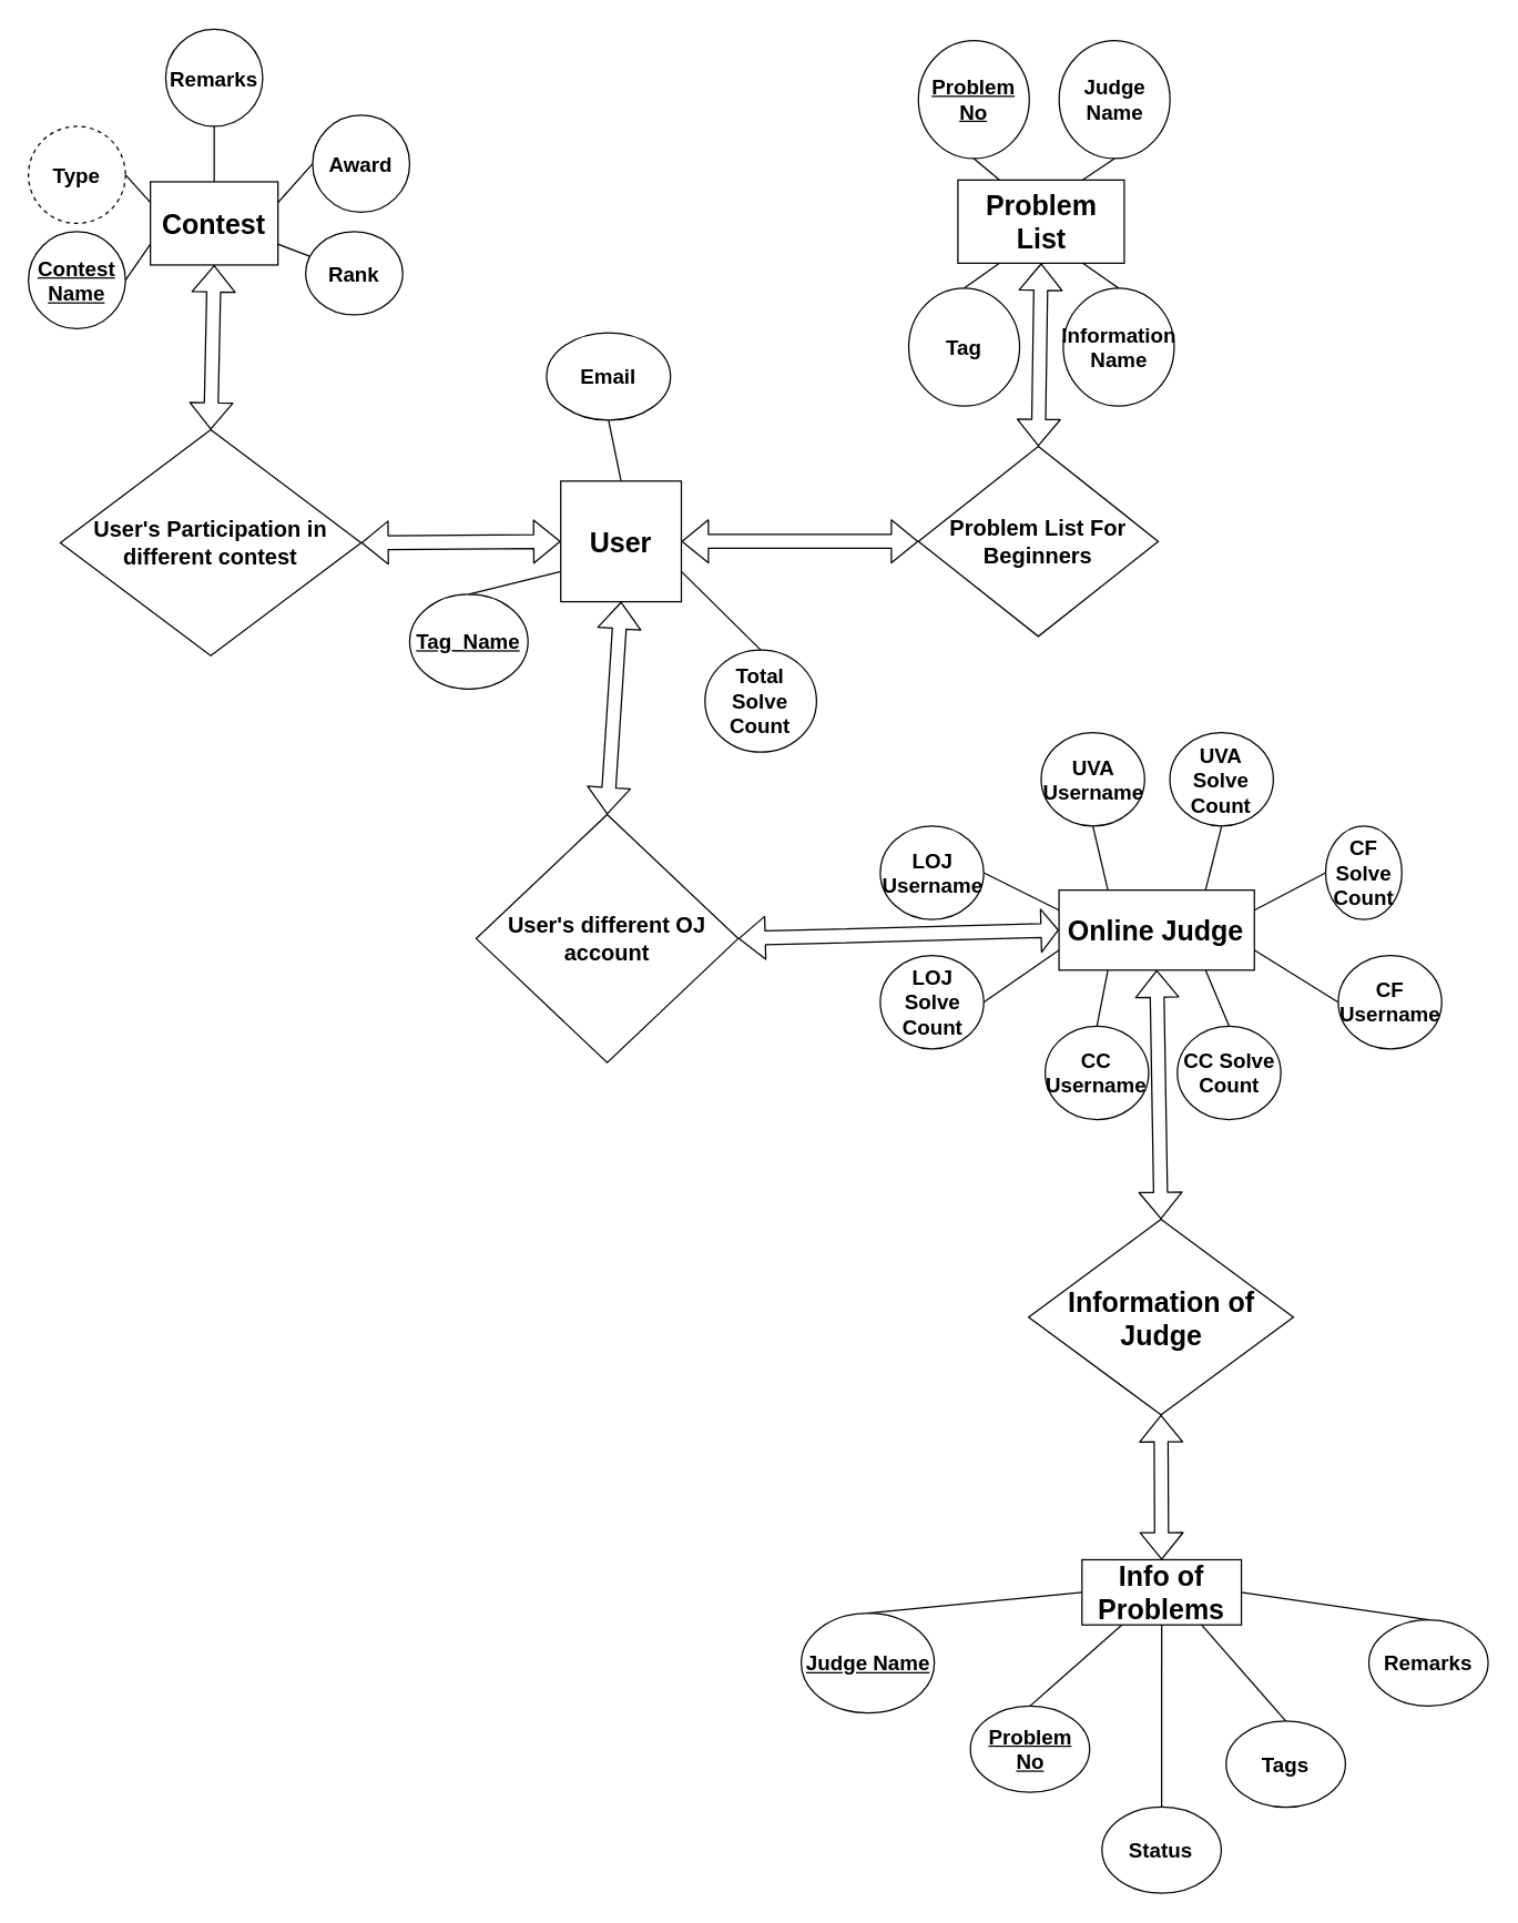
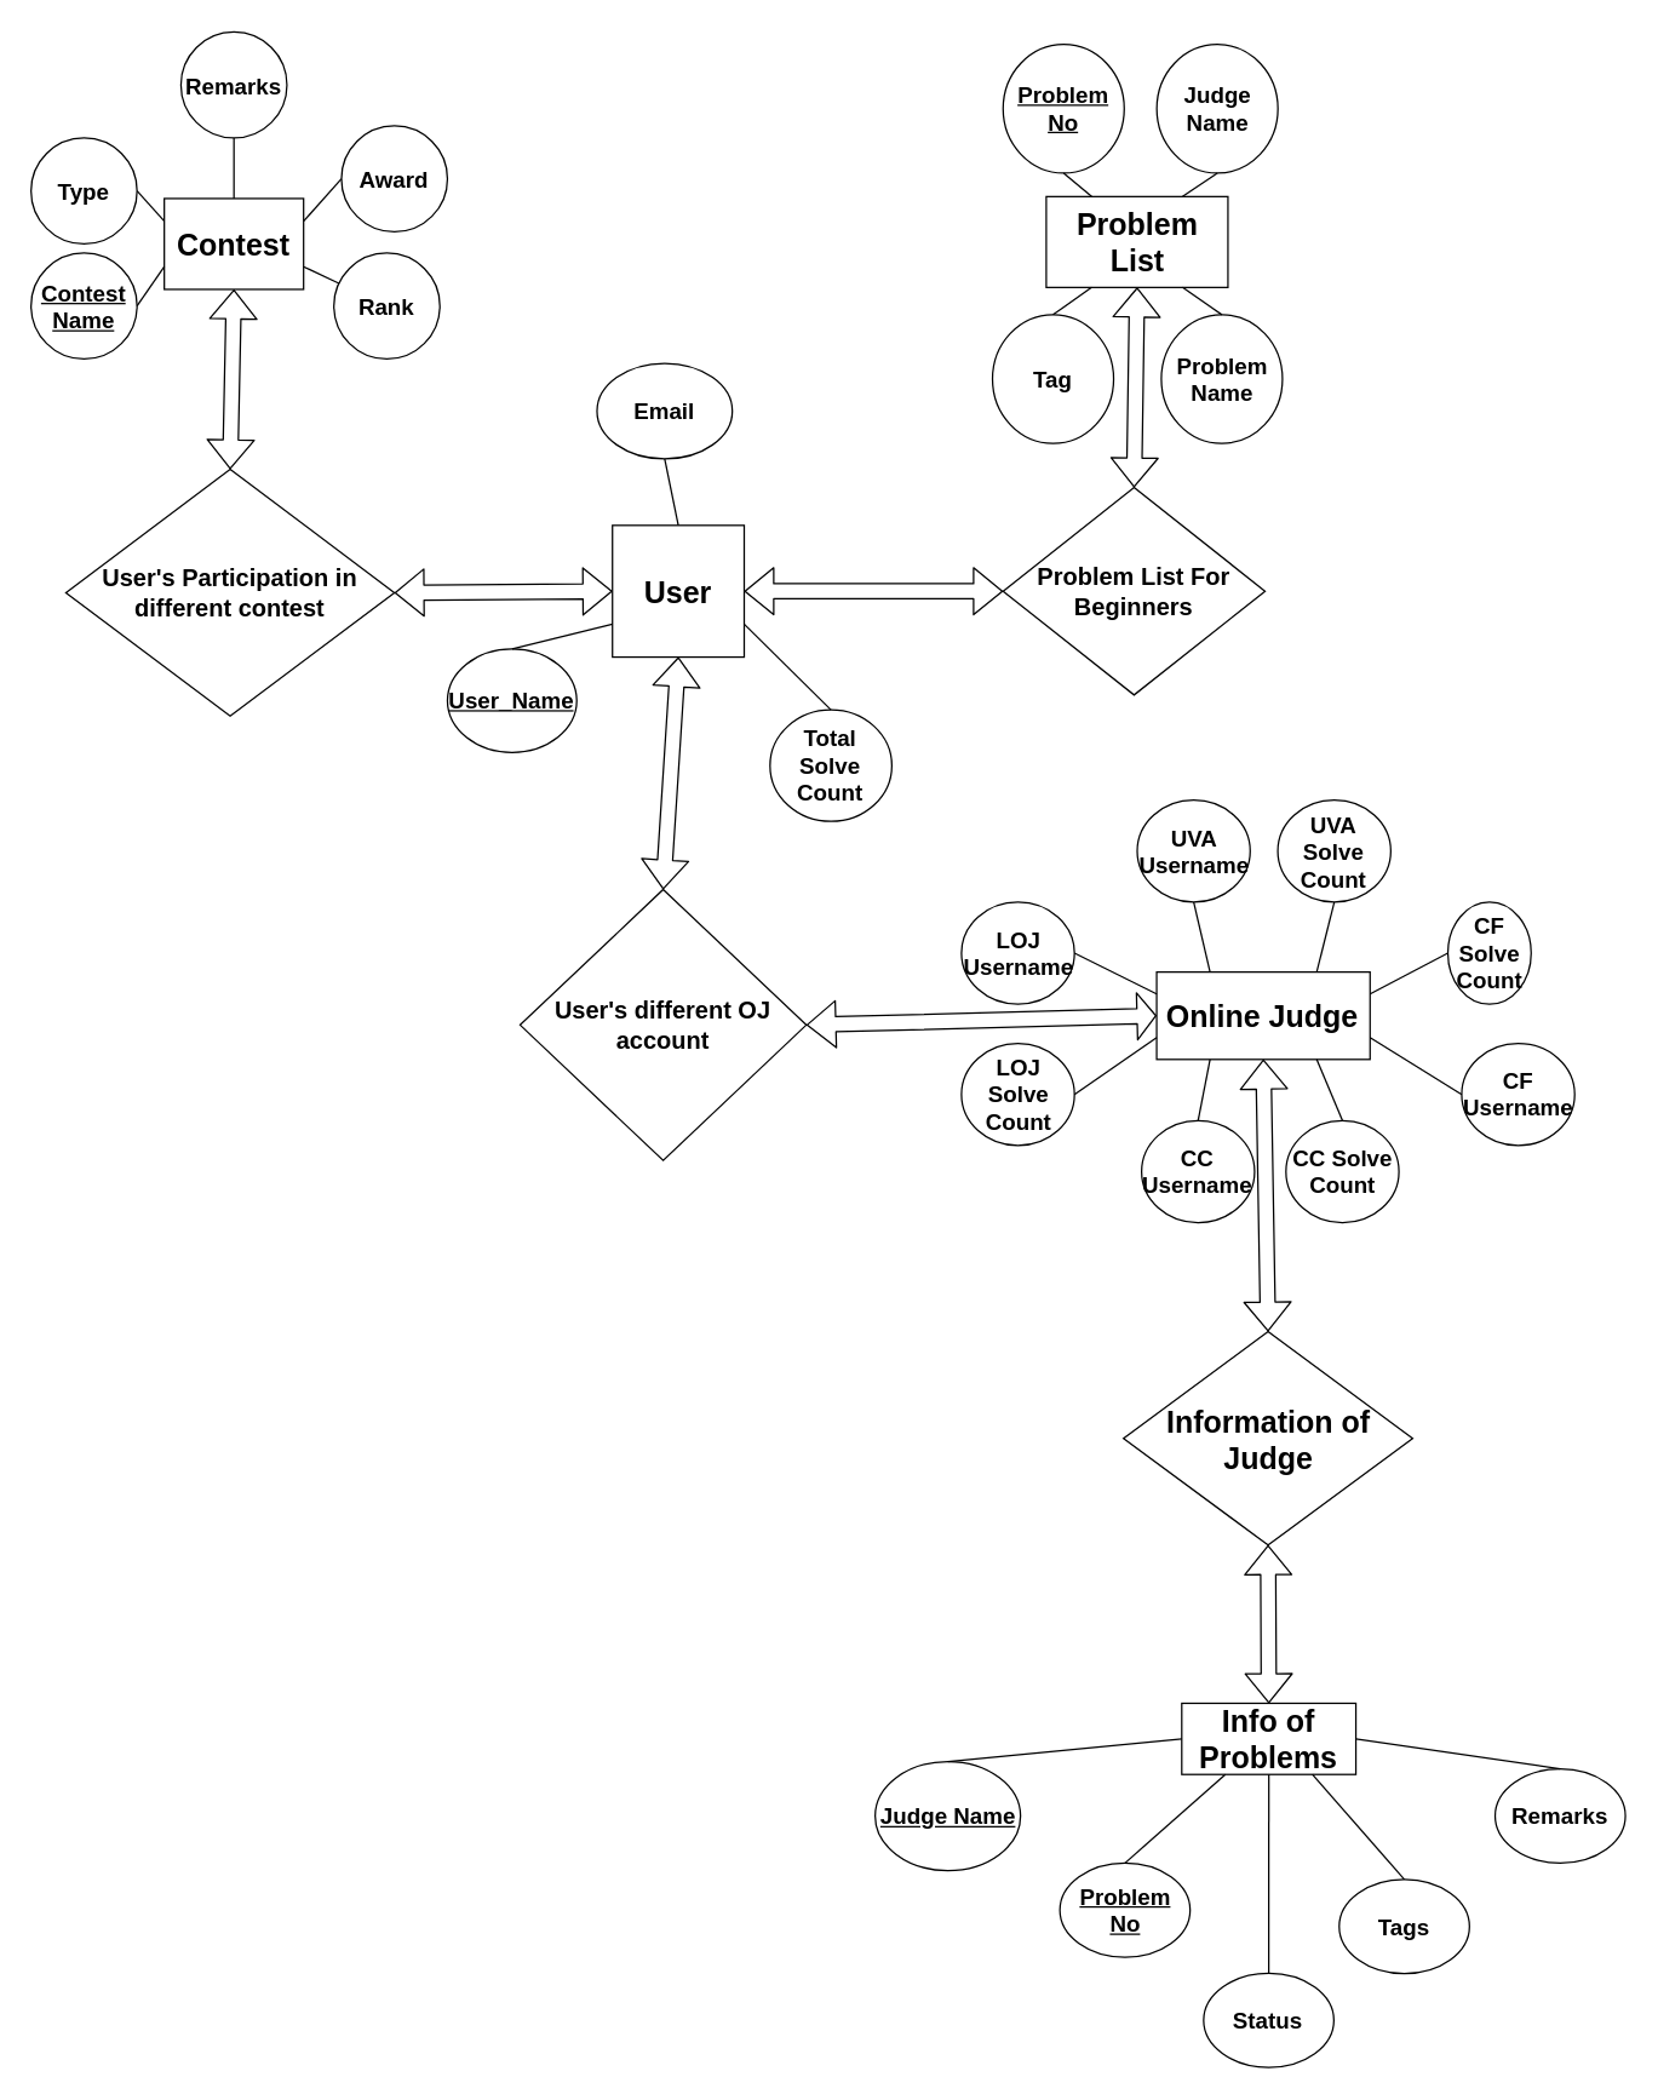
- <mxCell id="25" value="Type" style="ellipse;whiteSpace=wrap;html=1;fontSize=15;fontStyle=1;dashed=1;" parent="24" vertex="1"><mxGeometry y="70" width="70" height="70" as="geometry" /></mxCell>
+ <mxCell id="25" value="Type" style="ellipse;whiteSpace=wrap;html=1;fontSize=15;fontStyle=1" parent="24" vertex="1"><mxGeometry y="70" width="70" height="70" as="geometry" /></mxCell>
- <mxCell id="32" value="Rank" style="ellipse;whiteSpace=wrap;html=1;fontSize=15;fontStyle=1" parent="24" vertex="1"><mxGeometry x="200" y="146" width="70" height="60" as="geometry" /></mxCell>
+ <mxCell id="32" value="Rank" style="ellipse;whiteSpace=wrap;html=1;fontSize=15;fontStyle=1" parent="24" vertex="1"><mxGeometry x="200" y="146" width="70" height="70" as="geometry" /></mxCell>
- <mxCell id="52" value="Information Name" style="ellipse;whiteSpace=wrap;html=1;fontSize=15;fontStyle=1" parent="46" vertex="1"><mxGeometry x="111.5" y="178.5" width="80" height="85" as="geometry" /></mxCell>
+ <mxCell id="52" value="Problem Name" style="ellipse;whiteSpace=wrap;html=1;fontSize=15;fontStyle=1" parent="46" vertex="1"><mxGeometry x="111.5" y="178.5" width="80" height="85" as="geometry" /></mxCell>
- <mxCell id="41" value="Tag_Name" style="ellipse;whiteSpace=wrap;html=1;fontStyle=5;fontSize=15;" parent="1" vertex="1"><mxGeometry x="295" y="428.132" width="85.401" height="68.368" as="geometry" /></mxCell>
+ <mxCell id="41" value="User_Name" style="ellipse;whiteSpace=wrap;html=1;fontStyle=5;fontSize=15;" parent="1" vertex="1"><mxGeometry x="295" y="428.132" width="85.401" height="68.368" as="geometry" /></mxCell>
